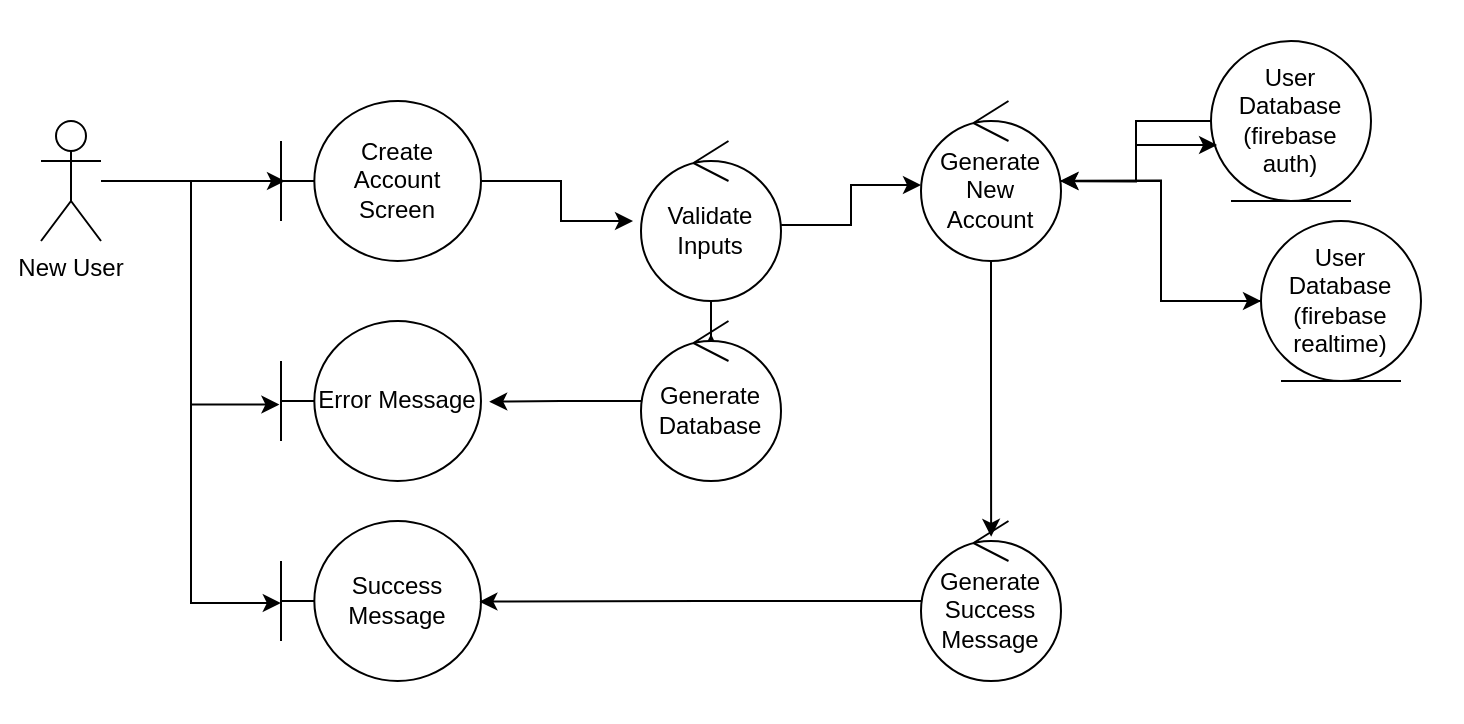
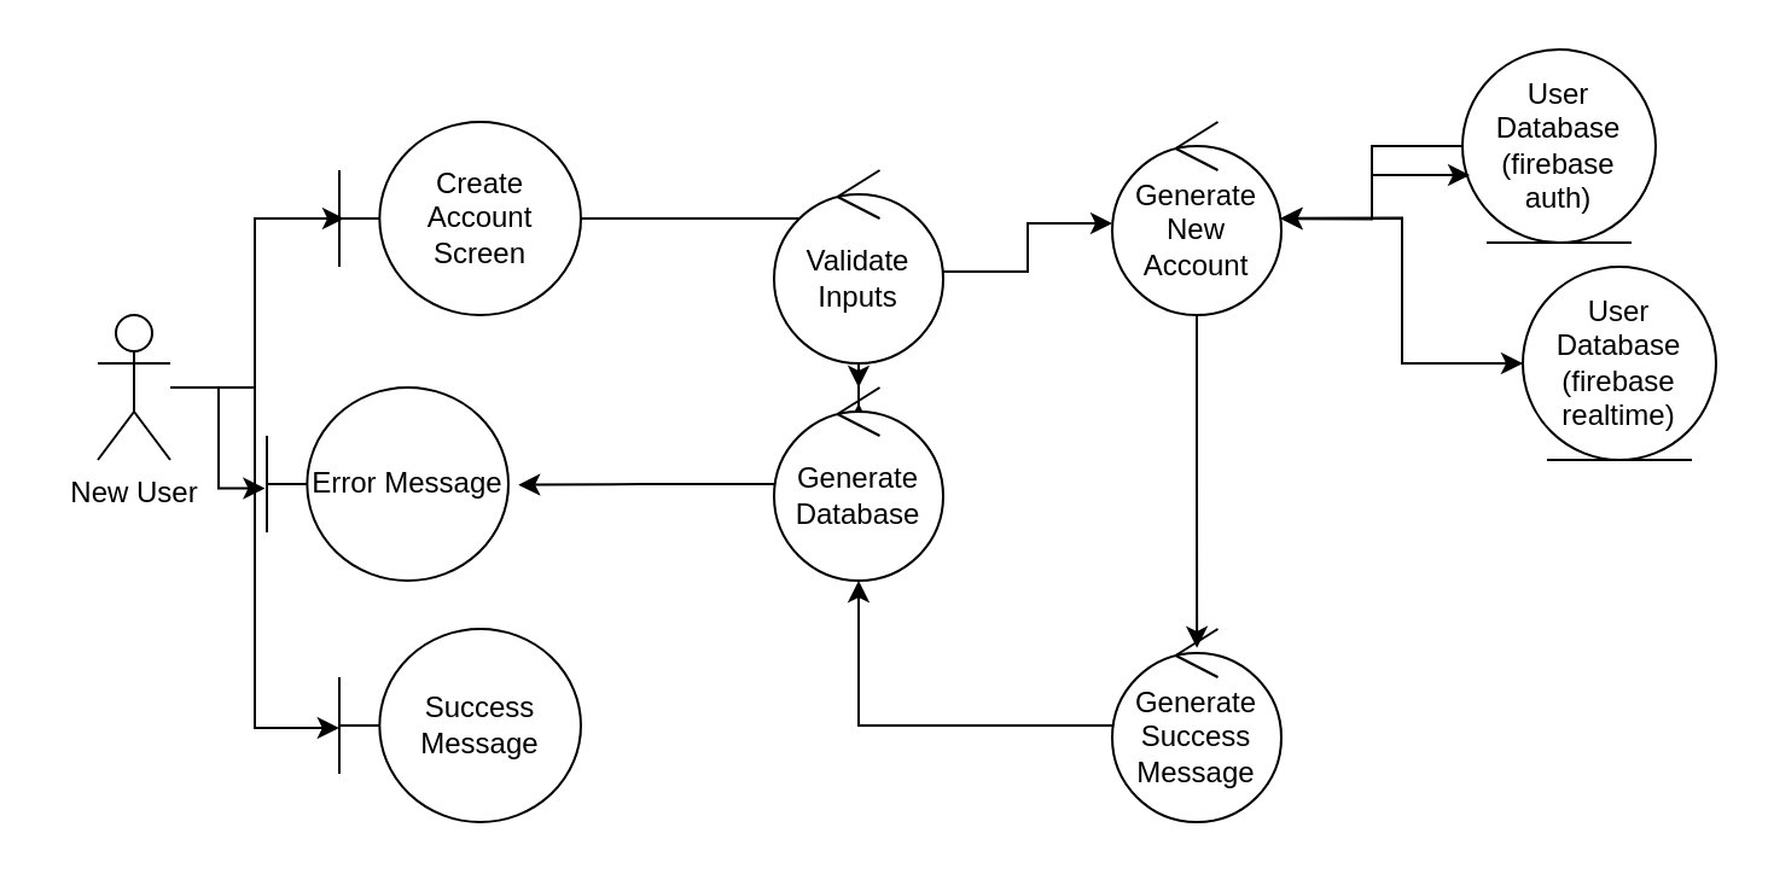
- <mxCell id="5" value="New User" style="shape=umlActor;verticalLabelPosition=bottom;verticalAlign=top;html=1;" vertex="1" parent="1"><mxGeometry x="20" y="60" width="30" height="60" as="geometry" /></mxCell>
+ <mxCell id="5" value="New User" style="shape=umlActor;verticalLabelPosition=bottom;verticalAlign=top;html=1;" vertex="1" parent="1"><mxGeometry x="40" y="130" width="30" height="60" as="geometry" /></mxCell>
- <mxCell id="6" style="edgeStyle=orthogonalEdgeStyle;rounded=0;orthogonalLoop=1;jettySize=auto;html=1;entryX=-0.057;entryY=0.5;entryDx=0;entryDy=0;entryPerimeter=0;" edge="1" parent="1" source="7" target="10"><mxGeometry relative="1" as="geometry" /></mxCell>
+ <mxCell id="6" style="edgeStyle=orthogonalEdgeStyle;rounded=0;orthogonalLoop=1;jettySize=auto;html=1;" edge="1" parent="1" source="7" target="20"><mxGeometry relative="1" as="geometry" /></mxCell>
- <mxCell id="21" value="Error Message" style="shape=umlBoundary;whiteSpace=wrap;html=1;" vertex="1" parent="1"><mxGeometry x="140" y="160" width="100" height="80" as="geometry" /></mxCell>
+ <mxCell id="21" value="Error Message" style="shape=umlBoundary;whiteSpace=wrap;html=1;" vertex="1" parent="1"><mxGeometry x="110" y="160" width="100" height="80" as="geometry" /></mxCell>
- <mxCell id="23" style="edgeStyle=orthogonalEdgeStyle;rounded=0;orthogonalLoop=1;jettySize=auto;html=1;entryX=0.992;entryY=0.504;entryDx=0;entryDy=0;entryPerimeter=0;" edge="1" parent="1" source="24" target="22"><mxGeometry relative="1" as="geometry" /></mxCell>
+ <mxCell id="23" style="edgeStyle=orthogonalEdgeStyle;rounded=0;orthogonalLoop=1;jettySize=auto;html=1;" edge="1" parent="1" source="24" target="20"><mxGeometry relative="1" as="geometry" /></mxCell>
